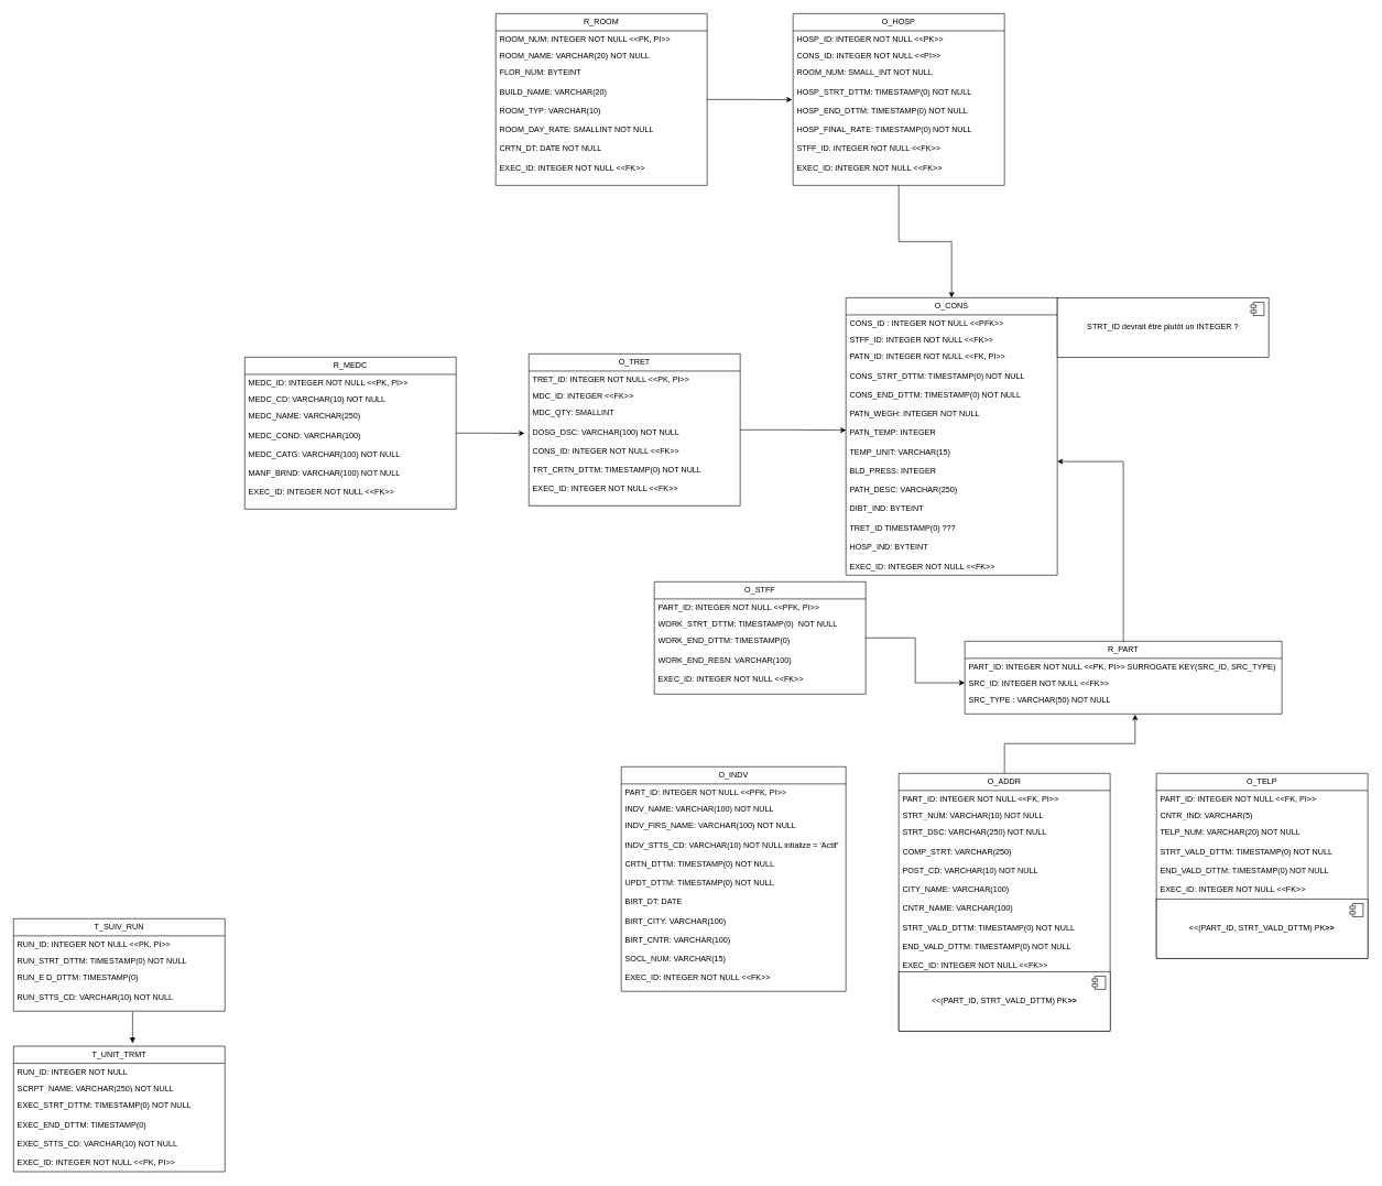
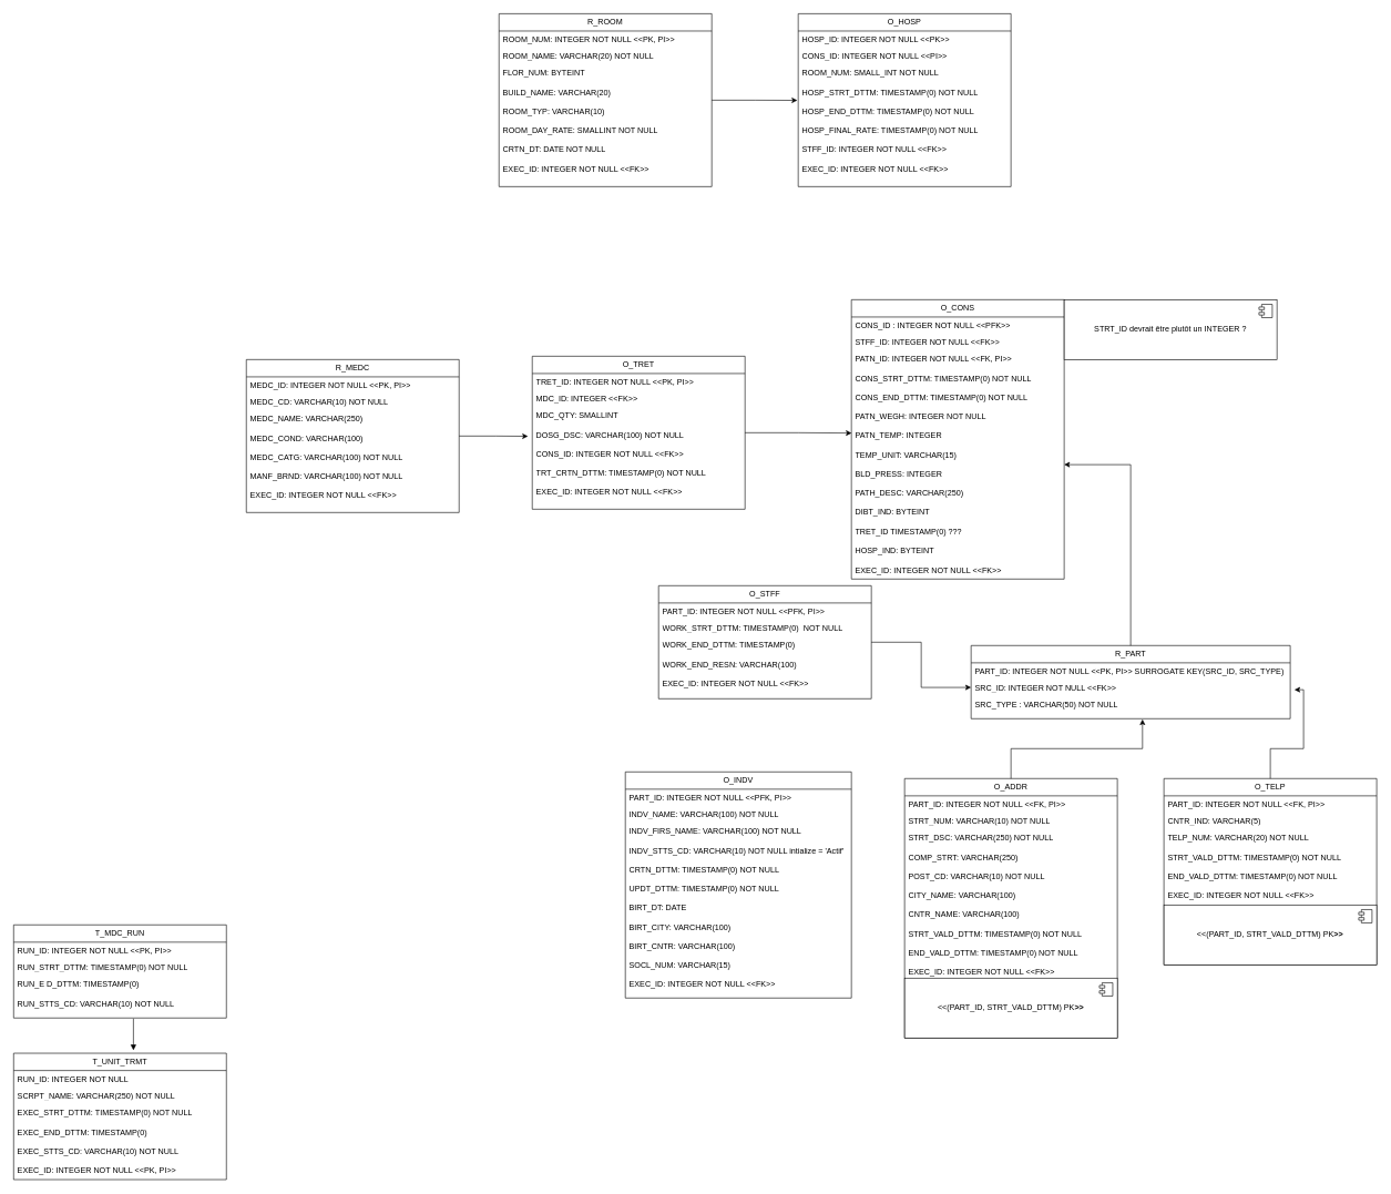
- <mxCell id="40" style="edgeStyle=orthogonalEdgeStyle;rounded=0;orthogonalLoop=1;jettySize=auto;html=1;entryX=0.5;entryY=0;entryDx=0;entryDy=0;" edge="1" parent="1" source="41" target="36"><mxGeometry relative="1" as="geometry" /></mxCell>
+ <mxCell id="61" style="edgeStyle=orthogonalEdgeStyle;rounded=0;orthogonalLoop=1;jettySize=auto;html=1;entryX=1.013;entryY=-0.281;entryDx=0;entryDy=0;entryPerimeter=0;" edge="1" parent="1" source="24" target="14"><mxGeometry relative="1" as="geometry" /></mxCell>
- <mxCell id="53" value="T_SUIV_RUN" style="swimlane;fontStyle=0;childLayout=stackLayout;horizontal=1;startSize=26;fillColor=none;horizontalStack=0;resizeParent=1;resizeParentMax=0;resizeLast=0;collapsible=1;marginBottom=0;whiteSpace=wrap;html=1;" vertex="1" parent="1"><mxGeometry x="20" y="1390" width="320" height="140" as="geometry" /></mxCell>
+ <mxCell id="53" value="T_MDC_RUN" style="swimlane;fontStyle=0;childLayout=stackLayout;horizontal=1;startSize=26;fillColor=none;horizontalStack=0;resizeParent=1;resizeParentMax=0;resizeLast=0;collapsible=1;marginBottom=0;whiteSpace=wrap;html=1;" vertex="1" parent="1"><mxGeometry x="20" y="1390" width="320" height="140" as="geometry" /></mxCell>
